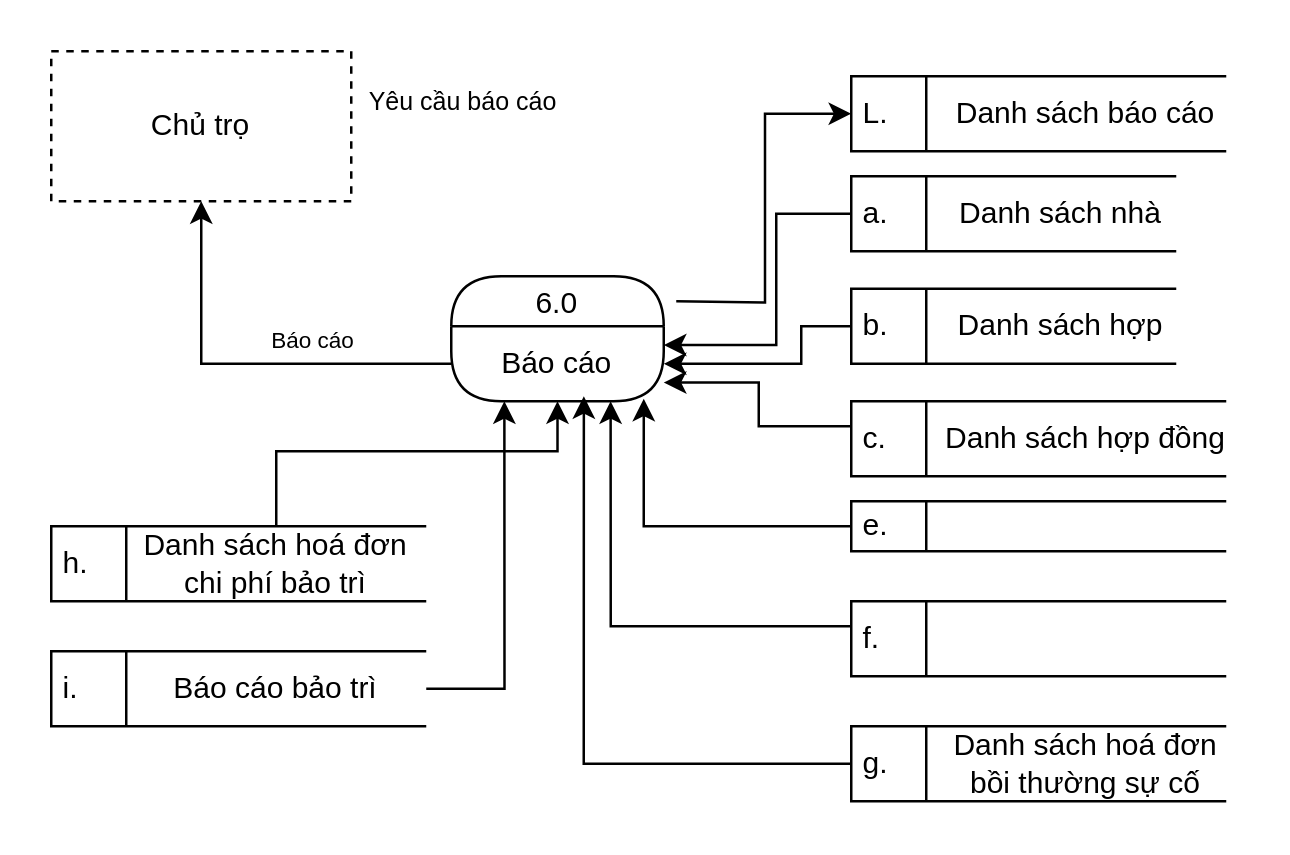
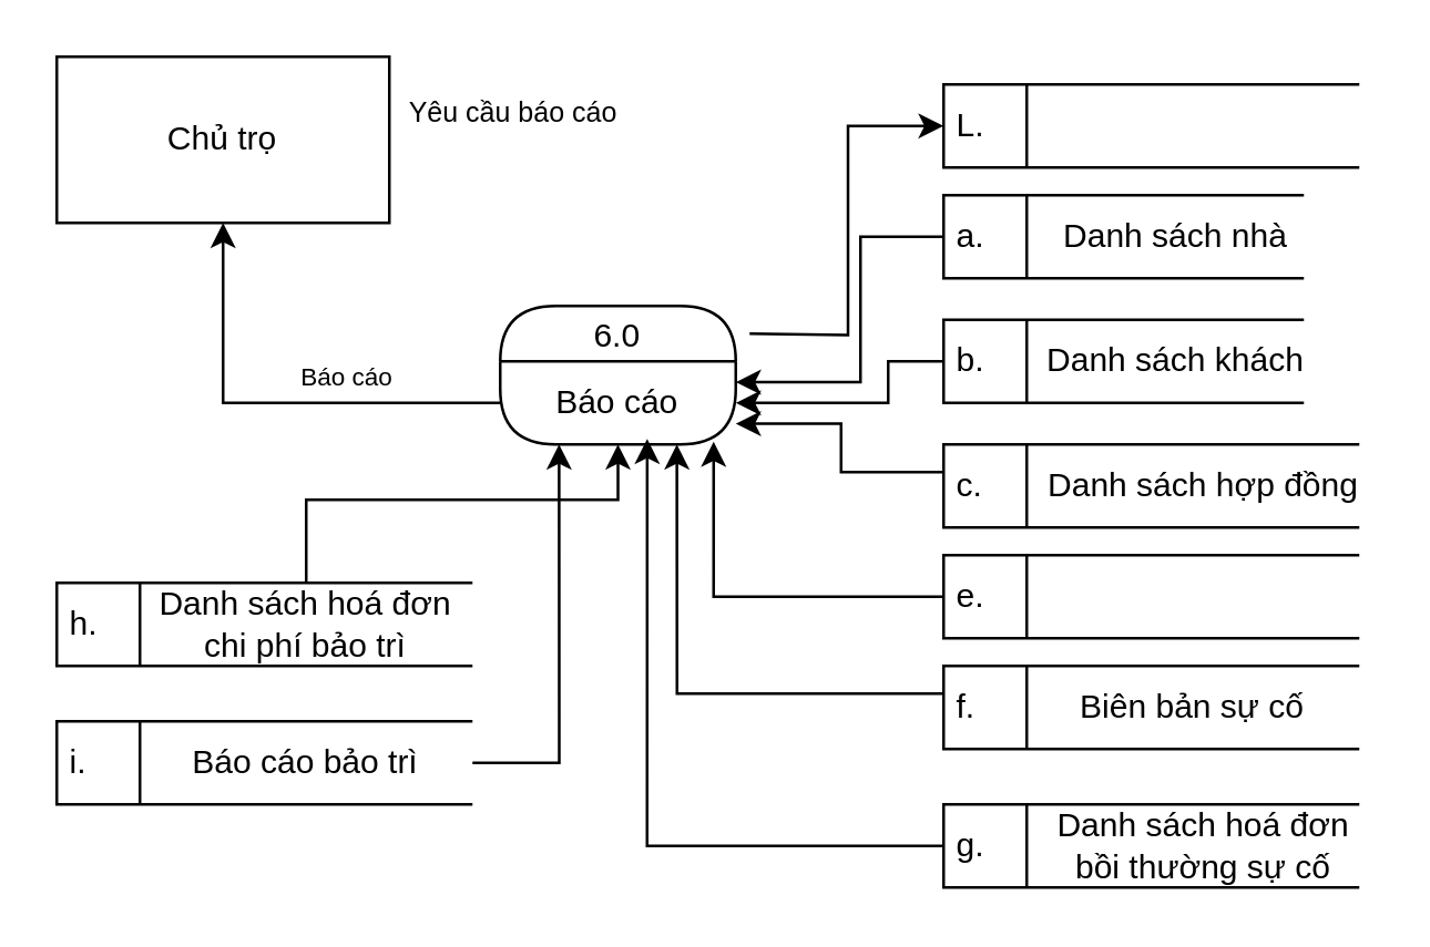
- <mxCell id="9" value="Danh sách báo cáo" style="text;html=1;align=center;verticalAlign=middle;whiteSpace=wrap;rounded=0;" vertex="1" parent="1"><mxGeometry x="380" y="30" width="107.5" height="30" as="geometry" /></mxCell>
- <mxCell id="2" value="Chủ trọ" style="rounded=0;whiteSpace=wrap;html=1;dashed=1;" vertex="1" parent="1"><mxGeometry x="20" y="20" width="120" height="60" as="geometry" /></mxCell>
+ <mxCell id="2" value="Chủ trọ" style="rounded=0;whiteSpace=wrap;html=1;" vertex="1" parent="1"><mxGeometry x="20" y="20" width="120" height="60" as="geometry" /></mxCell>
- <mxCell id="16" value="Danh sách hợp" style="text;html=1;align=center;verticalAlign=middle;whiteSpace=wrap;rounded=0;" vertex="1" parent="1"><mxGeometry x="370" y="115" width="107.5" height="30" as="geometry" /></mxCell>
+ <mxCell id="16" value="Danh sách khách" style="text;html=1;align=center;verticalAlign=middle;whiteSpace=wrap;rounded=0;" vertex="1" parent="1"><mxGeometry x="370" y="115" width="107.5" height="30" as="geometry" /></mxCell>
- <mxCell id="20" value="e." style="html=1;dashed=0;whiteSpace=wrap;shape=mxgraph.dfd.dataStoreID;align=left;spacingLeft=3;points=[[0,0],[0.5,0],[1,0],[0,0.5],[1,0.5],[0,1],[0.5,1],[1,1]];" vertex="1" parent="1"><mxGeometry x="340" y="200" width="150" height="20" as="geometry" /></mxCell>
+ <mxCell id="20" value="e." style="html=1;dashed=0;whiteSpace=wrap;shape=mxgraph.dfd.dataStoreID;align=left;spacingLeft=3;points=[[0,0],[0.5,0],[1,0],[0,0.5],[1,0.5],[0,1],[0.5,1],[1,1]];" vertex="1" parent="1"><mxGeometry x="340" y="200" width="150" height="30" as="geometry" /></mxCell>
+ <mxCell id="23" value="Biên bản sự cố" style="text;html=1;align=center;verticalAlign=middle;whiteSpace=wrap;rounded=0;" vertex="1" parent="1"><mxGeometry x="370" y="240" width="120" height="30" as="geometry" /></mxCell>
